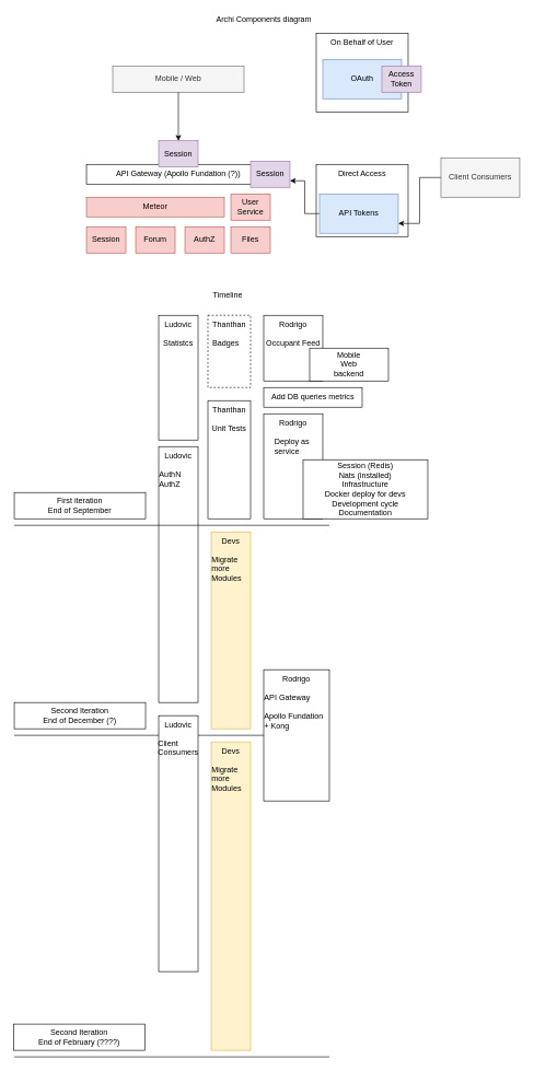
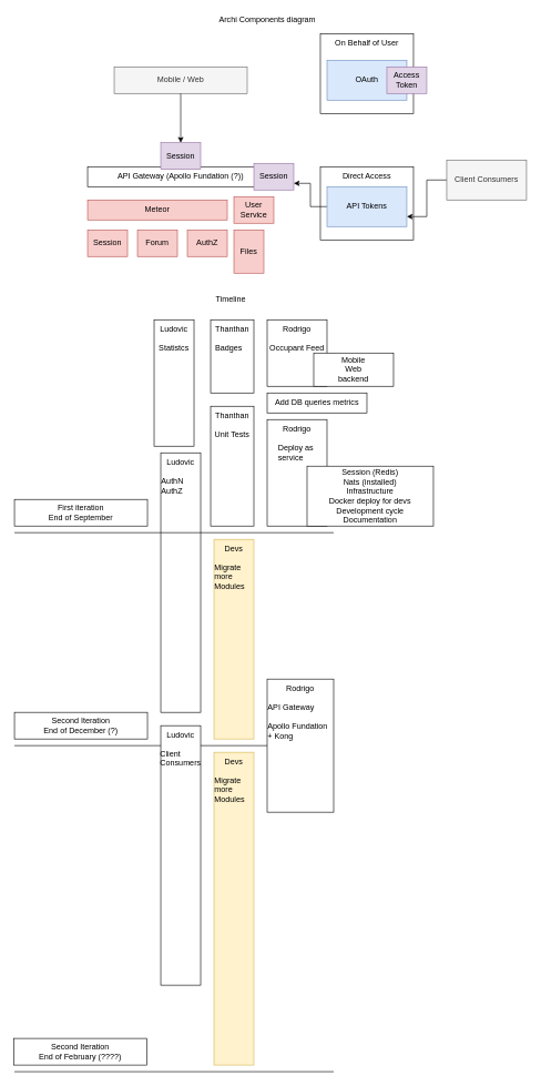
- <mxCell id="16" value="API Tokens" style="rounded=0;whiteSpace=wrap;html=1;fillColor=#dae8fc;strokeColor=#6c8ebf;" vertex="1" parent="1"><mxGeometry x="486" y="295" width="120" height="60" as="geometry" /></mxCell>
+ <mxCell id="16" value="API Tokens" style="rounded=0;whiteSpace=wrap;html=1;fillColor=#dae8fc;strokeColor=#6c8ebf;" vertex="1" parent="1"><mxGeometry x="491" y="280" width="120" height="60" as="geometry" /></mxCell>
- <mxCell id="38" value="Files" style="rounded=0;whiteSpace=wrap;html=1;fillColor=#f8cecc;strokeColor=#b85450;" vertex="1" parent="1"><mxGeometry x="351" y="345" width="60" height="40" as="geometry" /></mxCell>
+ <mxCell id="38" value="Files" style="rounded=0;whiteSpace=wrap;html=1;fillColor=#f8cecc;strokeColor=#b85450;" vertex="1" parent="1"><mxGeometry x="351" y="345" width="45" height="65" as="geometry" /></mxCell>
- <mxCell id="18" value="Thanthan&lt;br&gt;&lt;br&gt;&lt;div style=&quot;text-align: left&quot;&gt;Badges&lt;/div&gt;" style="rounded=0;whiteSpace=wrap;html=1;align=center;verticalAlign=top;dashed=1;" vertex="1" parent="1"><mxGeometry x="316" y="480" width="65" height="110" as="geometry" /></mxCell>
+ <mxCell id="18" value="Thanthan&lt;br&gt;&lt;br&gt;&lt;div style=&quot;text-align: left&quot;&gt;Badges&lt;/div&gt;" style="rounded=0;whiteSpace=wrap;html=1;align=center;verticalAlign=top;" vertex="1" parent="1"><mxGeometry x="316" y="480" width="65" height="110" as="geometry" /></mxCell>
- <mxCell id="19" value="Ludovic&lt;br&gt;&lt;br&gt;&lt;div style=&quot;text-align: left&quot;&gt;Statistcs&lt;/div&gt;" style="rounded=0;whiteSpace=wrap;html=1;align=center;verticalAlign=top;" vertex="1" parent="1"><mxGeometry x="241" y="480" width="60" height="190" as="geometry" /></mxCell>
+ <mxCell id="19" value="Ludovic&lt;br&gt;&lt;br&gt;&lt;div style=&quot;text-align: left&quot;&gt;Statistcs&lt;/div&gt;" style="rounded=0;whiteSpace=wrap;html=1;align=center;verticalAlign=top;" vertex="1" parent="1"><mxGeometry x="231" y="480" width="60" height="190" as="geometry" /></mxCell>
